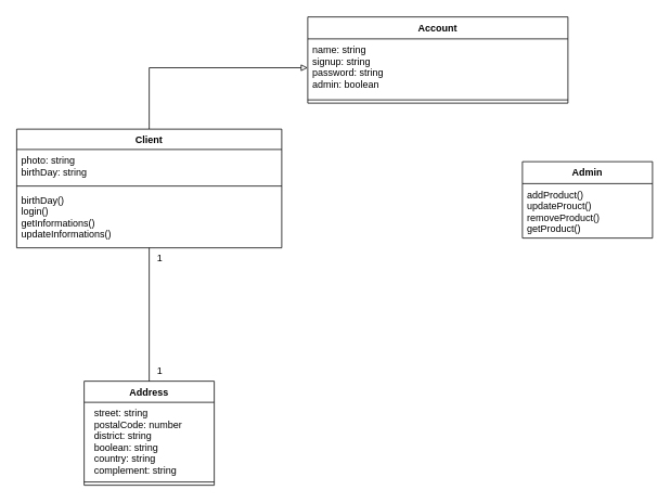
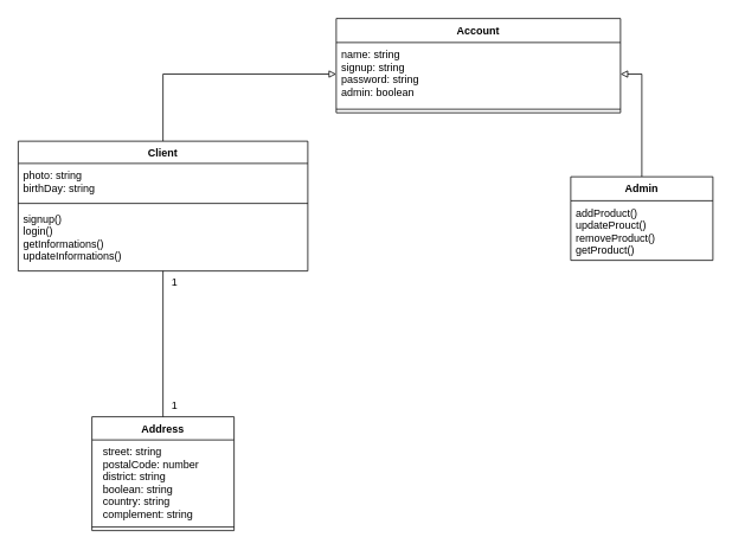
+ <mxCell id="10" style="edgeStyle=orthogonalEdgeStyle;rounded=0;orthogonalLoop=1;jettySize=auto;html=1;entryX=1;entryY=0.5;entryDx=0;entryDy=0;endArrow=block;endFill=0;" parent="1" source="11" target="3" edge="1"><mxGeometry relative="1" as="geometry" /></mxCell>
- <mxCell id="9" value="birthDay()&#10;login()&#10;getInformations()&#10;updateInformations()" style="text;strokeColor=none;fillColor=none;align=left;verticalAlign=top;spacingLeft=4;spacingRight=4;overflow=hidden;rotatable=0;points=[[0,0.5],[1,0.5]];portConstraint=eastwest;" parent="6" vertex="1"><mxGeometry y="74" width="326" height="72" as="geometry" /></mxCell>
+ <mxCell id="9" value="signup()&#10;login()&#10;getInformations()&#10;updateInformations()" style="text;strokeColor=none;fillColor=none;align=left;verticalAlign=top;spacingLeft=4;spacingRight=4;overflow=hidden;rotatable=0;points=[[0,0.5],[1,0.5]];portConstraint=eastwest;" parent="6" vertex="1"><mxGeometry y="74" width="326" height="72" as="geometry" /></mxCell>
